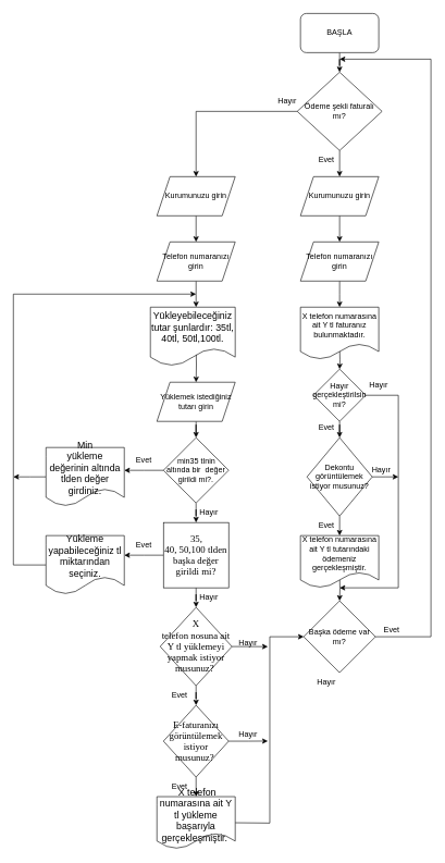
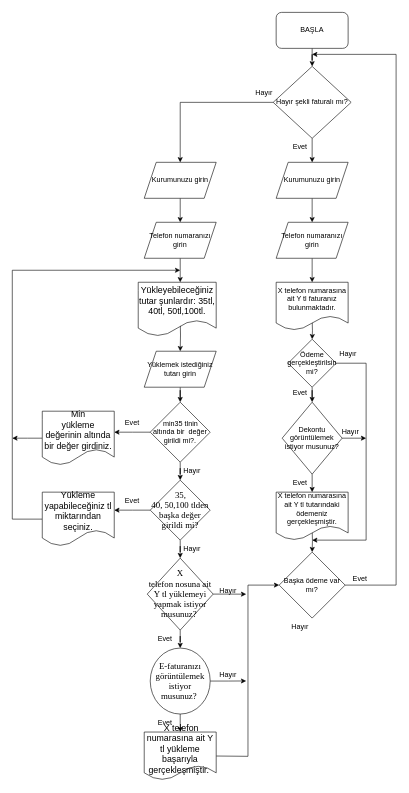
- <mxCell id="7" value="Ödeme şekli faturalı mı?" style="rhombus;whiteSpace=wrap;html=1;" vertex="1" parent="1"><mxGeometry x="455" y="110" width="130" height="120" as="geometry" /></mxCell>
+ <mxCell id="7" value="Hayır şekli faturalı mı?" style="rhombus;whiteSpace=wrap;html=1;" vertex="1" parent="1"><mxGeometry x="455" y="110" width="130" height="120" as="geometry" /></mxCell>
- <mxCell id="15" value="Hayır gerçekleştirilsin mi?" style="rhombus;whiteSpace=wrap;html=1;" vertex="1" parent="1"><mxGeometry x="480" y="565" width="80" height="80" as="geometry" /></mxCell>
+ <mxCell id="15" value="Ödeme gerçekleştirilsin mi?" style="rhombus;whiteSpace=wrap;html=1;" vertex="1" parent="1"><mxGeometry x="480" y="565" width="80" height="80" as="geometry" /></mxCell>
- <mxCell id="62" value="&lt;span style=&quot;font-family: &amp;#34;calibri&amp;#34; , sans-serif ; font-size: 14.667px&quot;&gt;Min&lt;/span&gt;&lt;br style=&quot;font-family: &amp;#34;calibri&amp;#34; , sans-serif ; font-size: 14.667px&quot;&gt;&lt;span style=&quot;font-family: &amp;#34;calibri&amp;#34; , sans-serif ; font-size: 14.667px&quot;&gt;yükleme değerinin altında tlden değer girdiniz.&lt;/span&gt;" style="shape=document;whiteSpace=wrap;html=1;boundedLbl=1;shadow=0;" vertex="1" parent="1"><mxGeometry x="70" y="685" width="120" height="90" as="geometry" /></mxCell>
+ <mxCell id="62" value="&lt;span style=&quot;font-family: &amp;#34;calibri&amp;#34; , sans-serif ; font-size: 14.667px&quot;&gt;Min&lt;/span&gt;&lt;br style=&quot;font-family: &amp;#34;calibri&amp;#34; , sans-serif ; font-size: 14.667px&quot;&gt;&lt;span style=&quot;font-family: &amp;#34;calibri&amp;#34; , sans-serif ; font-size: 14.667px&quot;&gt;yükleme değerinin altında bir değer girdiniz.&lt;/span&gt;" style="shape=document;whiteSpace=wrap;html=1;boundedLbl=1;shadow=0;" vertex="1" parent="1"><mxGeometry x="70" y="685" width="120" height="90" as="geometry" /></mxCell>
- <mxCell id="37" value="&lt;p class=&quot;MsoListParagraph&quot; style=&quot;text-indent: -18.0pt&quot;&gt;&lt;span style=&quot;font-size: 11.0pt ; line-height: 115% ; font-family: &amp;#34;calibri&amp;#34; , &amp;#34;sans-serif&amp;#34;&quot;&gt;&amp;nbsp; &amp;nbsp; &amp;nbsp; &amp;nbsp;35,&lt;br/&gt;40, 50,100 tlden başka değer girildi mi?&lt;/span&gt;&lt;br&gt;&lt;/p&gt;" style="whiteSpace=wrap;html=1;rounded=0;" vertex="1" parent="1"><mxGeometry x="250" y="800" width="100" height="100" as="geometry" /></mxCell>
+ <mxCell id="37" value="&lt;p class=&quot;MsoListParagraph&quot; style=&quot;text-indent: -18.0pt&quot;&gt;&lt;span style=&quot;font-size: 11.0pt ; line-height: 115% ; font-family: &amp;#34;calibri&amp;#34; , &amp;#34;sans-serif&amp;#34;&quot;&gt;&amp;nbsp; &amp;nbsp; &amp;nbsp; &amp;nbsp;35,&lt;br/&gt;40, 50,100 tlden başka değer girildi mi?&lt;/span&gt;&lt;br&gt;&lt;/p&gt;" style="rhombus;whiteSpace=wrap;html=1;" vertex="1" parent="1"><mxGeometry x="250" y="800" width="100" height="100" as="geometry" /></mxCell>
- <mxCell id="47" value="&lt;span style=&quot;font-size: 11.0pt ; line-height: 115% ; font-family: &amp;#34;calibri&amp;#34; , &amp;#34;sans-serif&amp;#34;&quot;&gt;E-faturanızı&lt;br/&gt;görüntülemek istiyor musunuz?&amp;nbsp;&lt;/span&gt;" style="rhombus;whiteSpace=wrap;html=1;" vertex="1" parent="1"><mxGeometry x="250" y="1080" width="100" height="110" as="geometry" /></mxCell>
+ <mxCell id="47" value="&lt;span style=&quot;font-size: 11.0pt ; line-height: 115% ; font-family: &amp;#34;calibri&amp;#34; , &amp;#34;sans-serif&amp;#34;&quot;&gt;E-faturanızı&lt;br/&gt;görüntülemek istiyor musunuz?&amp;nbsp;&lt;/span&gt;" style="ellipse;whiteSpace=wrap;html=1;" vertex="1" parent="1"><mxGeometry x="250" y="1080" width="100" height="110" as="geometry" /></mxCell>
